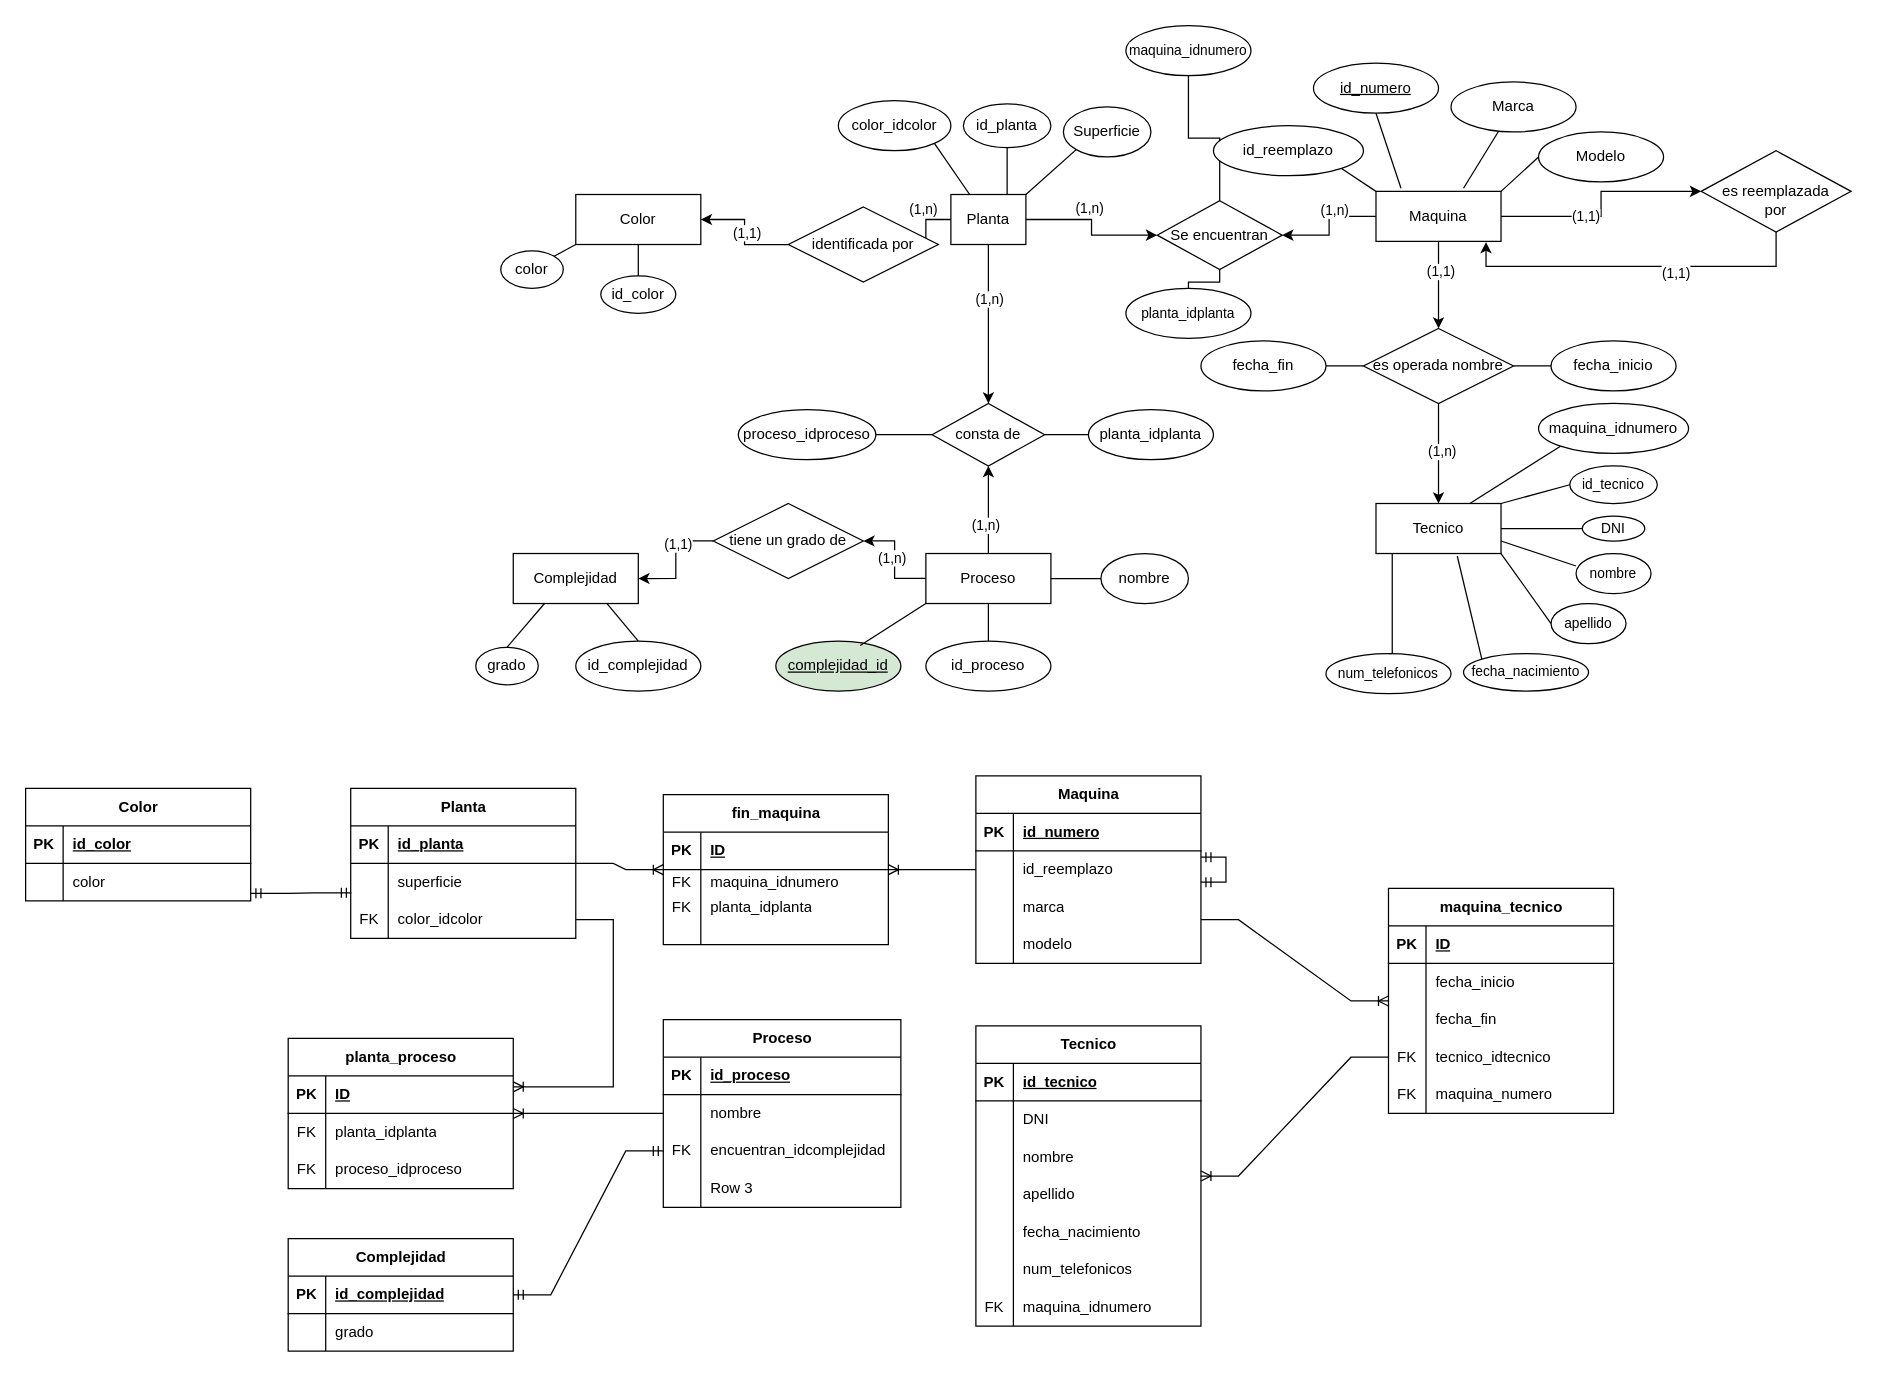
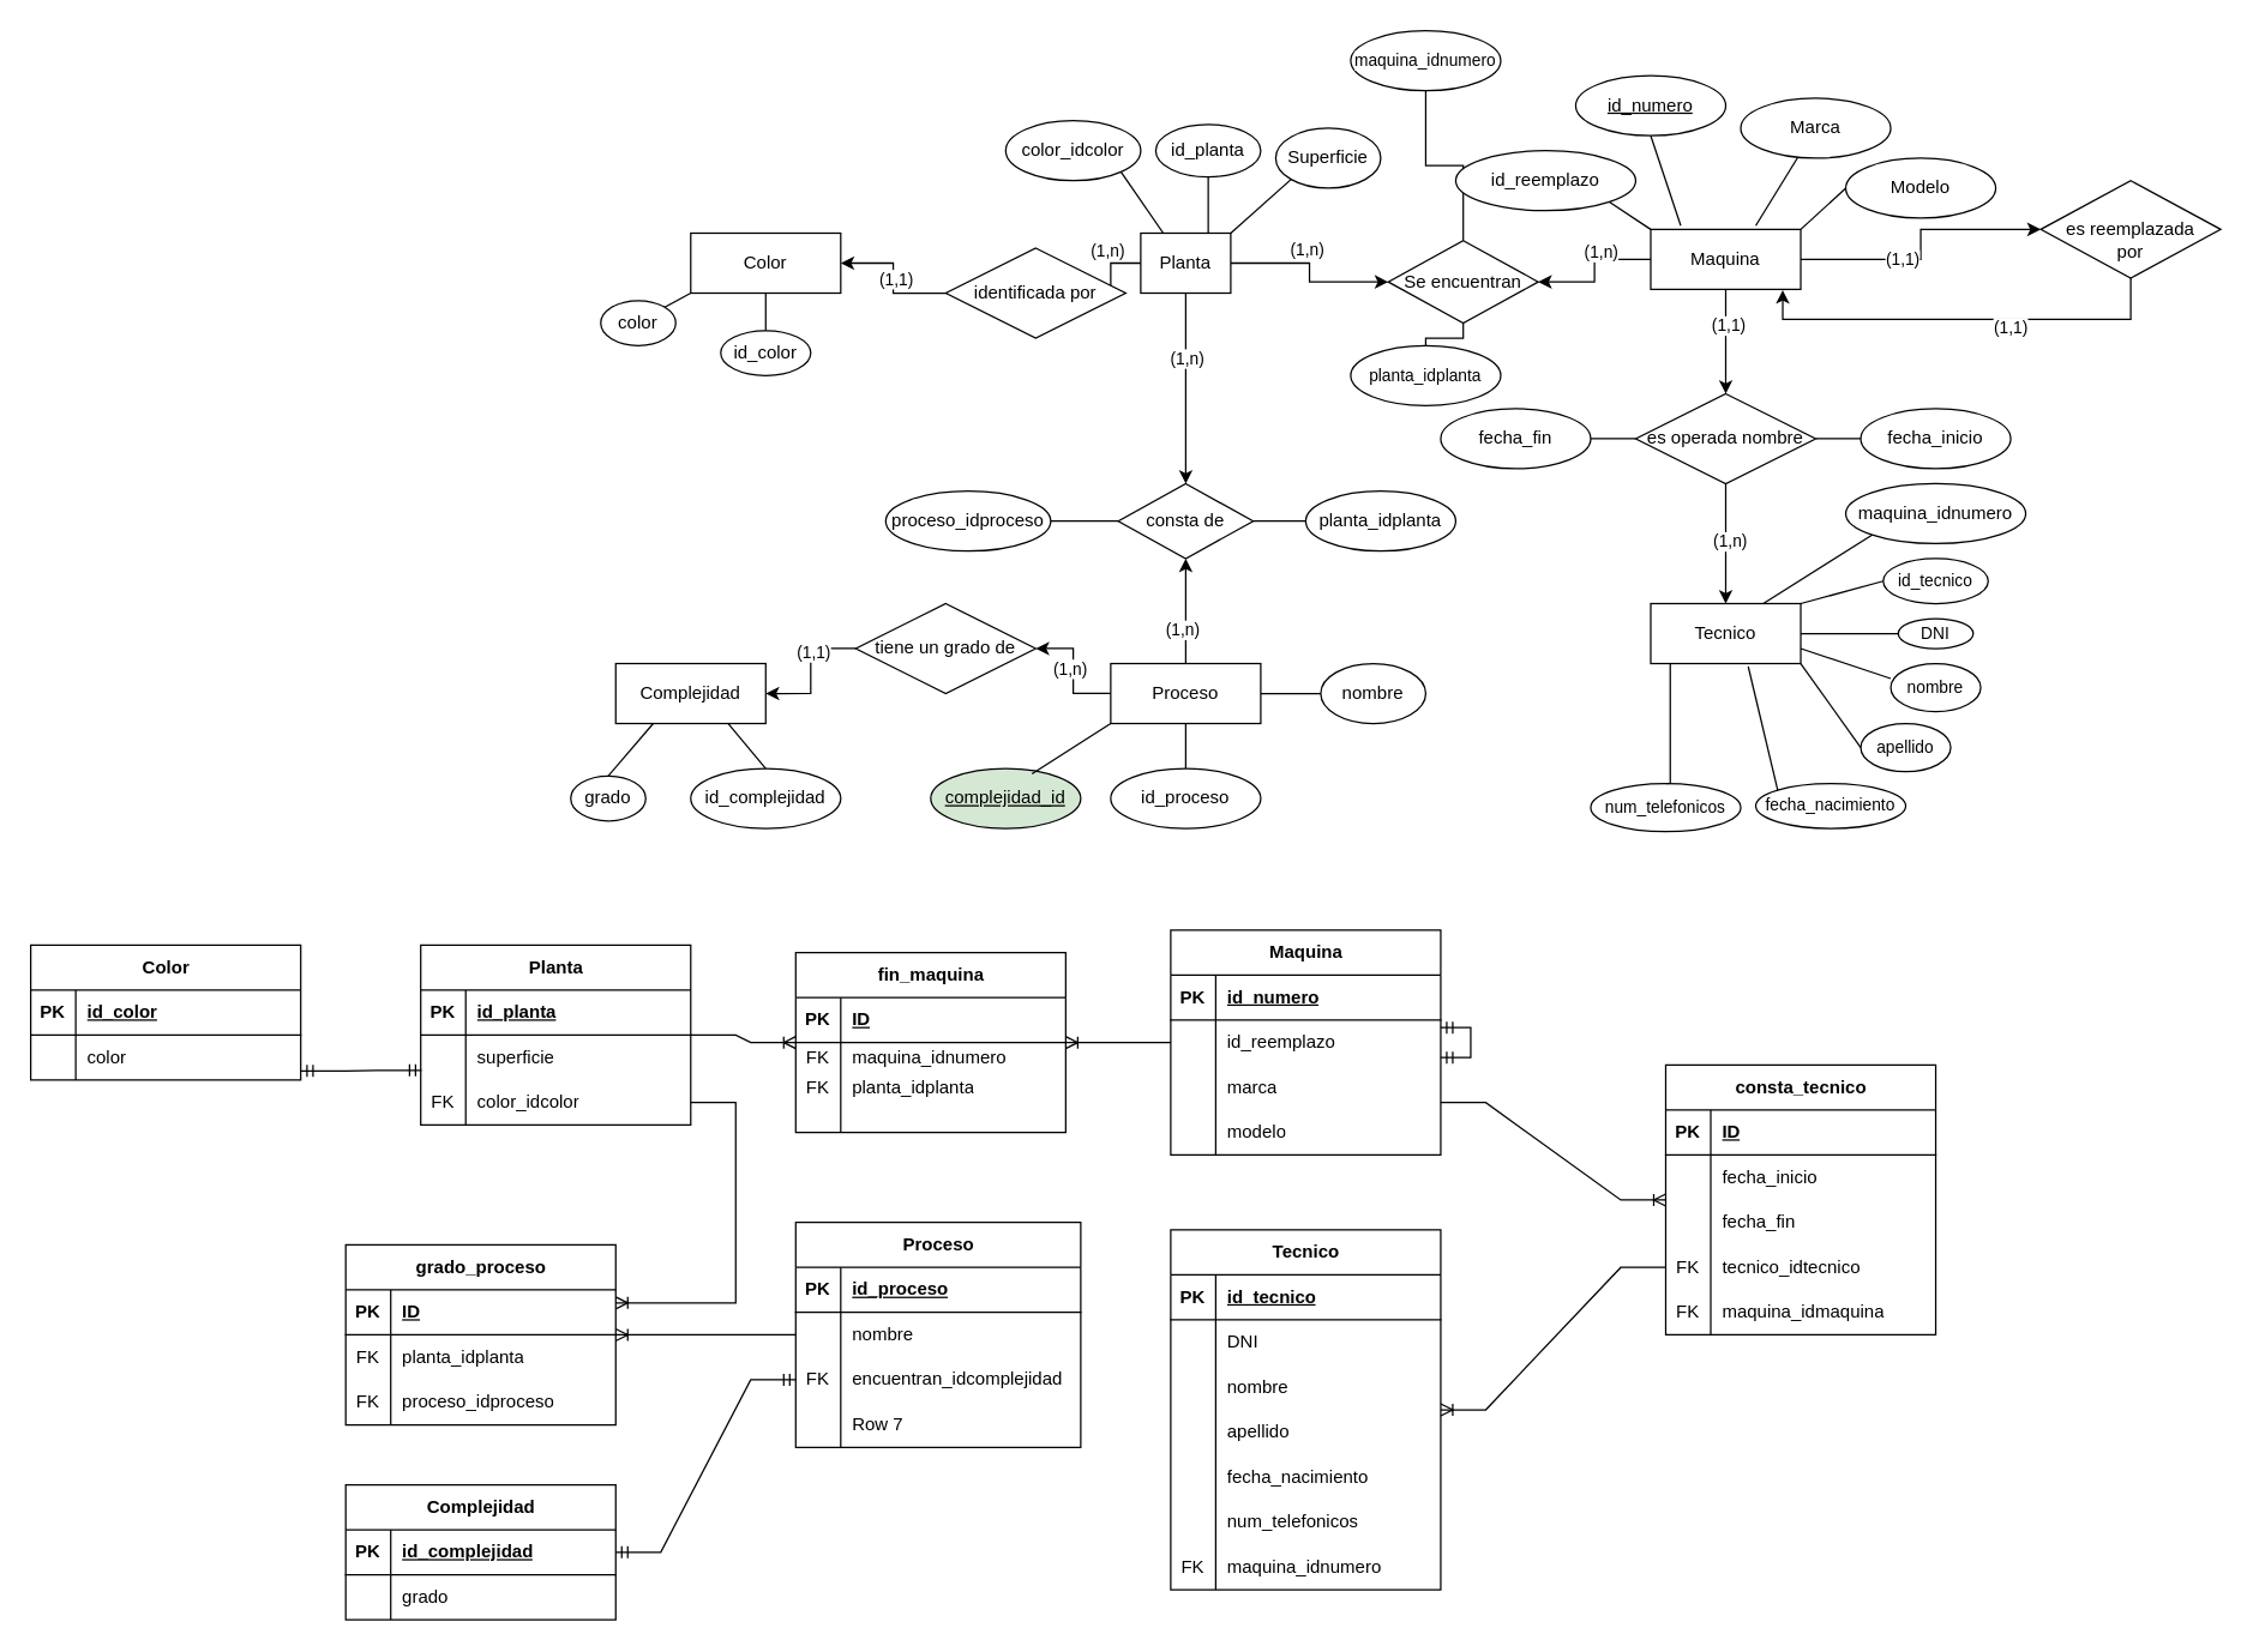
- <mxCell id="109" value="maquina_tecnico" style="shape=table;startSize=30;container=1;collapsible=1;childLayout=tableLayout;fixedRows=1;rowLines=0;fontStyle=1;align=center;resizeLast=1;html=1;" parent="1" vertex="1"><mxGeometry x="1110" y="710" width="180" height="180" as="geometry" /></mxCell>
+ <mxCell id="109" value="consta_tecnico" style="shape=table;startSize=30;container=1;collapsible=1;childLayout=tableLayout;fixedRows=1;rowLines=0;fontStyle=1;align=center;resizeLast=1;html=1;" parent="1" vertex="1"><mxGeometry x="1110" y="710" width="180" height="180" as="geometry" /></mxCell>
- <mxCell id="192" value="planta_proceso" style="shape=table;startSize=30;container=1;collapsible=1;childLayout=tableLayout;fixedRows=1;rowLines=0;fontStyle=1;align=center;resizeLast=1;html=1;" vertex="1" parent="1"><mxGeometry x="230" y="830" width="180" height="120" as="geometry" /></mxCell>
+ <mxCell id="192" value="grado_proceso" style="shape=table;startSize=30;container=1;collapsible=1;childLayout=tableLayout;fixedRows=1;rowLines=0;fontStyle=1;align=center;resizeLast=1;html=1;" vertex="1" parent="1"><mxGeometry x="230" y="830" width="180" height="120" as="geometry" /></mxCell>
- <mxCell id="124" value="maquina_numero" style="shape=partialRectangle;connectable=0;fillColor=none;top=0;left=0;bottom=0;right=0;align=left;spacingLeft=6;overflow=hidden;whiteSpace=wrap;html=1;" vertex="1" parent="122"><mxGeometry x="30" width="150" height="30" as="geometry"><mxRectangle width="150" height="30" as="alternateBounds" /></mxGeometry></mxCell>
+ <mxCell id="124" value="maquina_idmaquina" style="shape=partialRectangle;connectable=0;fillColor=none;top=0;left=0;bottom=0;right=0;align=left;spacingLeft=6;overflow=hidden;whiteSpace=wrap;html=1;" vertex="1" parent="122"><mxGeometry x="30" width="150" height="30" as="geometry"><mxRectangle width="150" height="30" as="alternateBounds" /></mxGeometry></mxCell>
- <mxCell id="137" value="Row 3" style="shape=partialRectangle;connectable=0;fillColor=none;top=0;left=0;bottom=0;right=0;align=left;spacingLeft=6;overflow=hidden;whiteSpace=wrap;html=1;" parent="135" vertex="1"><mxGeometry x="30" width="160" height="30" as="geometry"><mxRectangle width="160" height="30" as="alternateBounds" /></mxGeometry></mxCell>
+ <mxCell id="137" value="Row 7" style="shape=partialRectangle;connectable=0;fillColor=none;top=0;left=0;bottom=0;right=0;align=left;spacingLeft=6;overflow=hidden;whiteSpace=wrap;html=1;" parent="135" vertex="1"><mxGeometry x="30" width="160" height="30" as="geometry"><mxRectangle width="160" height="30" as="alternateBounds" /></mxGeometry></mxCell>
